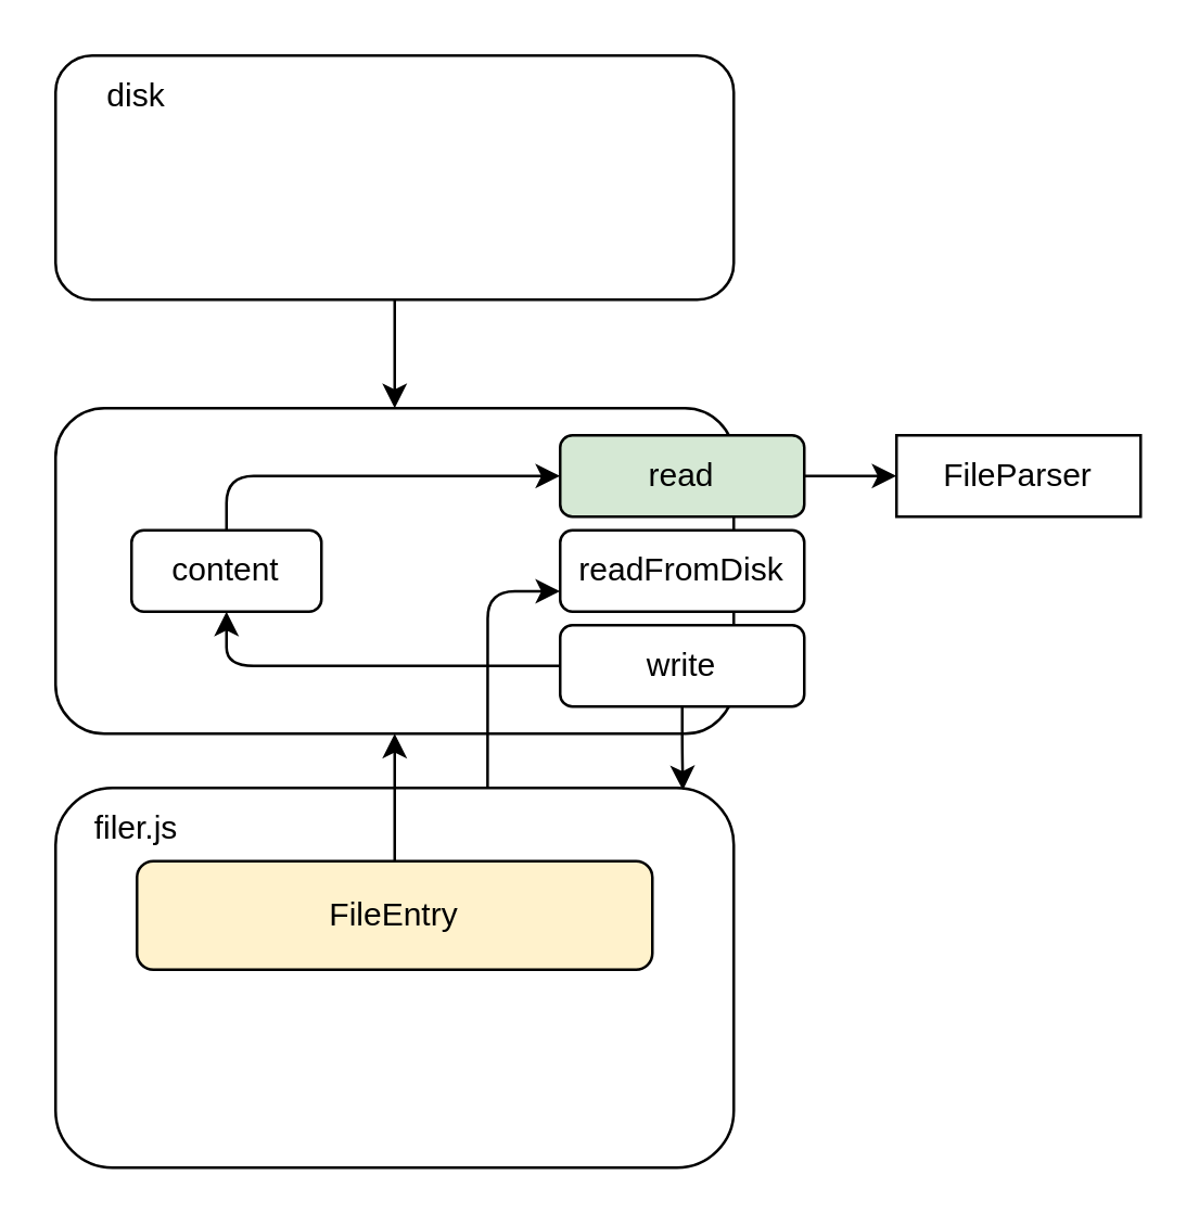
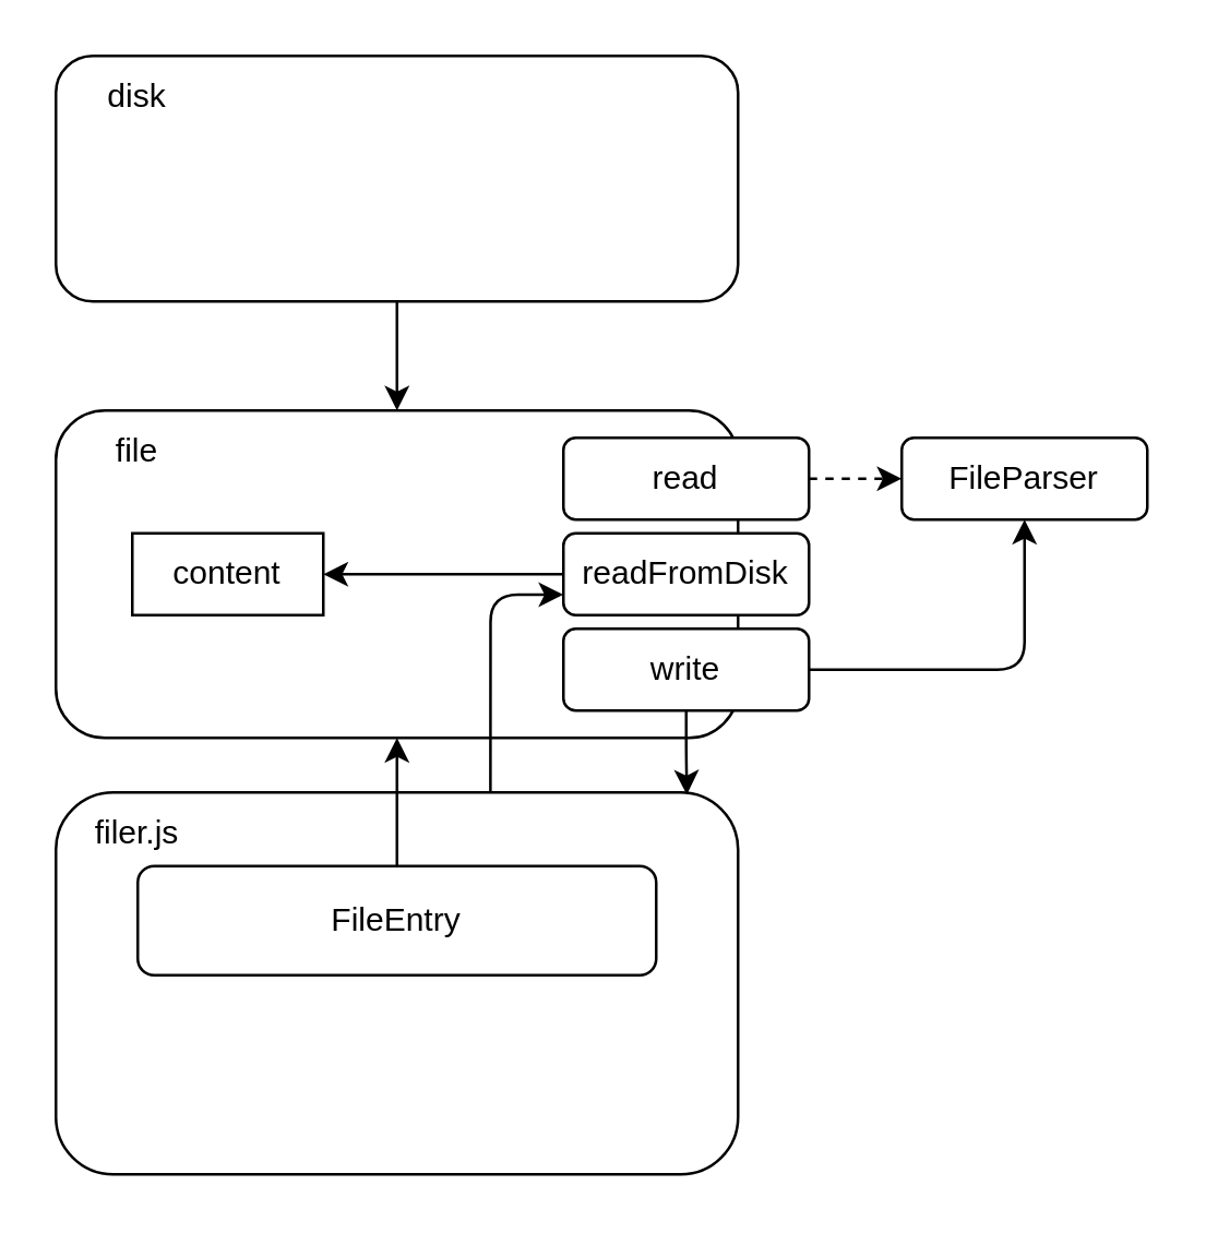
+ <mxCell id="9" value="file" style="text;html=1;strokeColor=none;fillColor=none;align=center;verticalAlign=middle;whiteSpace=wrap;rounded=0;" vertex="1" parent="1"><mxGeometry x="20" y="150" width="60" height="30" as="geometry" /></mxCell>
- <mxCell id="7" style="edgeStyle=orthogonalEdgeStyle;html=1;exitX=0.5;exitY=0;exitDx=0;exitDy=0;entryX=0;entryY=0.5;entryDx=0;entryDy=0;" edge="1" parent="1" source="8" target="11"><mxGeometry relative="1" as="geometry" /></mxCell>
- <mxCell id="11" value="read" style="rounded=1;whiteSpace=wrap;html=1;fillColor=#d5e8d4;" vertex="1" parent="1"><mxGeometry x="206" y="160" width="90" height="30" as="geometry" /></mxCell>
+ <mxCell id="11" value="read" style="rounded=1;whiteSpace=wrap;html=1;" vertex="1" parent="1"><mxGeometry x="206" y="160" width="90" height="30" as="geometry" /></mxCell>
- <mxCell id="10" style="edgeStyle=orthogonalEdgeStyle;html=1;exitX=1;exitY=0.5;exitDx=0;exitDy=0;entryX=0;entryY=0.5;entryDx=0;entryDy=0;" edge="1" parent="1" source="11" target="19"><mxGeometry relative="1" as="geometry" /></mxCell>
+ <mxCell id="10" style="edgeStyle=orthogonalEdgeStyle;html=1;exitX=1;exitY=0.5;exitDx=0;exitDy=0;entryX=0;entryY=0.5;entryDx=0;entryDy=0;dashed=1;" edge="1" parent="1" source="11" target="19"><mxGeometry relative="1" as="geometry" /></mxCell>
- <mxCell id="19" value="FileParser" style="whiteSpace=wrap;html=1;rounded=0;" vertex="1" parent="1"><mxGeometry x="330" y="160" width="90" height="30" as="geometry" /></mxCell>
+ <mxCell id="19" value="FileParser" style="rounded=1;whiteSpace=wrap;html=1;" vertex="1" parent="1"><mxGeometry x="330" y="160" width="90" height="30" as="geometry" /></mxCell>
- <mxCell id="8" value="content" style="rounded=1;whiteSpace=wrap;html=1;" vertex="1" parent="1"><mxGeometry x="48" y="195" width="70" height="30" as="geometry" /></mxCell>
+ <mxCell id="8" value="content" style="whiteSpace=wrap;html=1;rounded=0;" vertex="1" parent="1"><mxGeometry x="48" y="195" width="70" height="30" as="geometry" /></mxCell>
+ <mxCell id="12" style="edgeStyle=orthogonalEdgeStyle;html=1;exitX=0;exitY=0.5;exitDx=0;exitDy=0;entryX=1;entryY=0.5;entryDx=0;entryDy=0;" edge="1" parent="1" source="13" target="8"><mxGeometry relative="1" as="geometry" /></mxCell>
- <mxCell id="15" style="edgeStyle=orthogonalEdgeStyle;html=1;exitX=0;exitY=0.5;exitDx=0;exitDy=0;entryX=0.5;entryY=1;entryDx=0;entryDy=0;" edge="1" parent="1" source="17" target="8"><mxGeometry relative="1" as="geometry" /></mxCell>
+ <mxCell id="16" style="edgeStyle=orthogonalEdgeStyle;html=1;exitX=1;exitY=0.5;exitDx=0;exitDy=0;entryX=0.5;entryY=1;entryDx=0;entryDy=0;" edge="1" parent="1" source="17" target="19"><mxGeometry relative="1" as="geometry" /></mxCell>
- <mxCell id="5" value="FileEntry" style="rounded=1;whiteSpace=wrap;html=1;fillColor=#fff2cc;" parent="1" vertex="1"><mxGeometry x="50" y="317" width="190" height="40" as="geometry" /></mxCell>
+ <mxCell id="5" value="FileEntry" style="rounded=1;whiteSpace=wrap;html=1;" parent="1" vertex="1"><mxGeometry x="50" y="317" width="190" height="40" as="geometry" /></mxCell>
